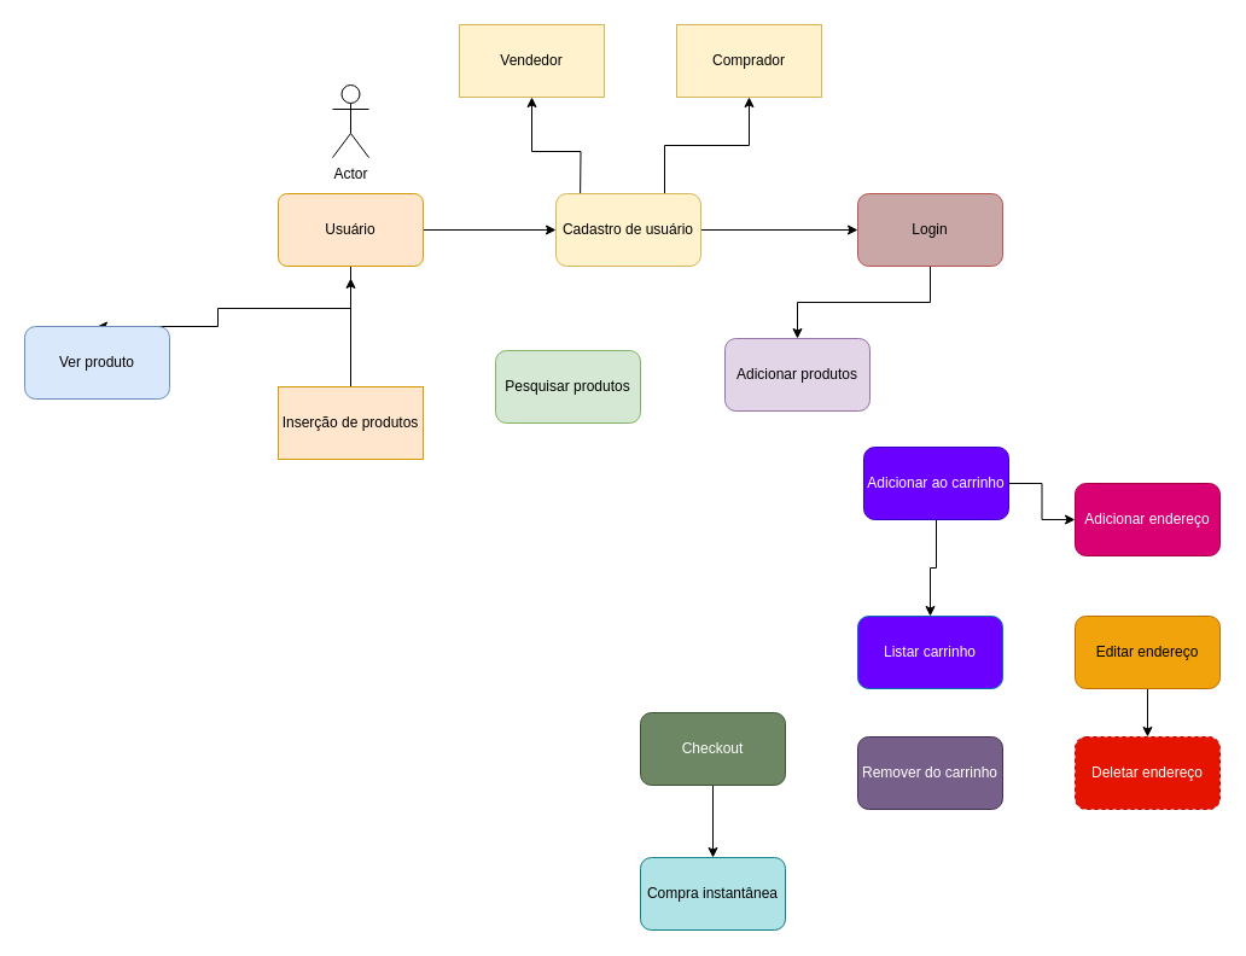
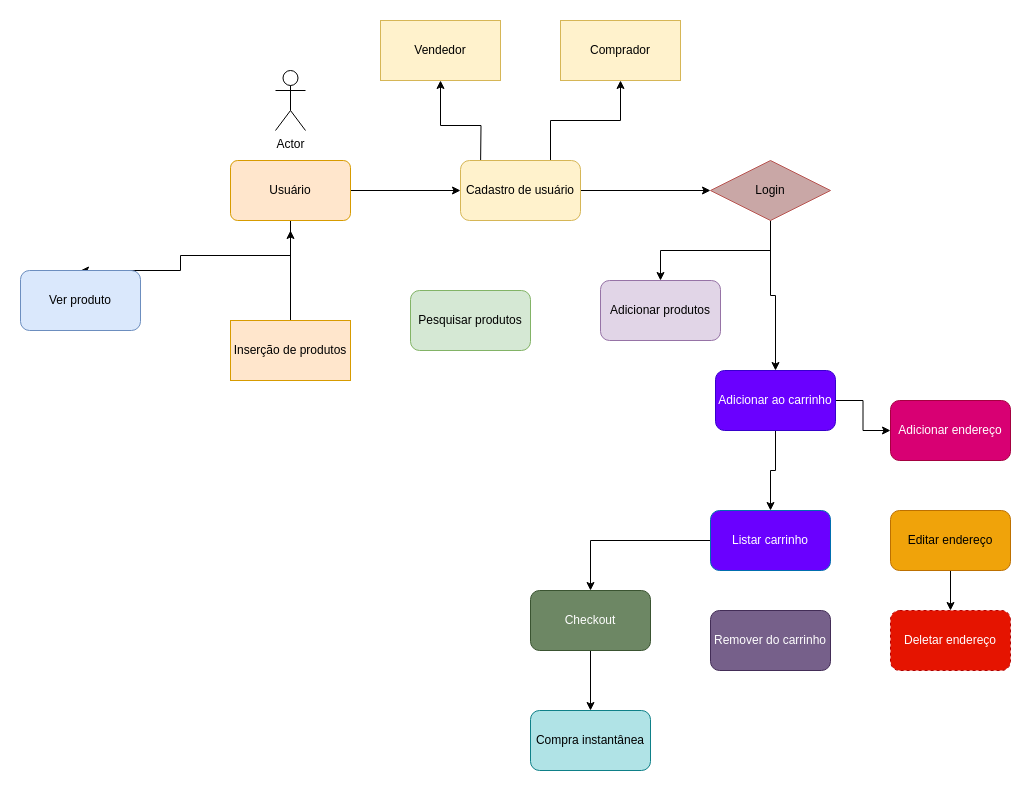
- <mxCell id="11" value="Login" style="rounded=1;whiteSpace=wrap;html=1;fillColor=#C9A7A6;strokeColor=#b85450;" parent="1" vertex="1"><mxGeometry x="710" y="160" width="120" height="60" as="geometry" /></mxCell>
+ <mxCell id="11" value="Login" style="rhombus;whiteSpace=wrap;html=1;fillColor=#C9A7A6;strokeColor=#b85450;" parent="1" vertex="1"><mxGeometry x="710" y="160" width="120" height="60" as="geometry" /></mxCell>
+ <mxCell id="10" style="edgeStyle=orthogonalEdgeStyle;rounded=0;orthogonalLoop=1;jettySize=auto;html=1;" parent="1" source="11" target="17" edge="1"><mxGeometry relative="1" as="geometry" /></mxCell>
+ <mxCell id="18" style="edgeStyle=orthogonalEdgeStyle;rounded=0;orthogonalLoop=1;jettySize=auto;html=1;" parent="1" source="19" target="24" edge="1"><mxGeometry relative="1" as="geometry" /></mxCell>
